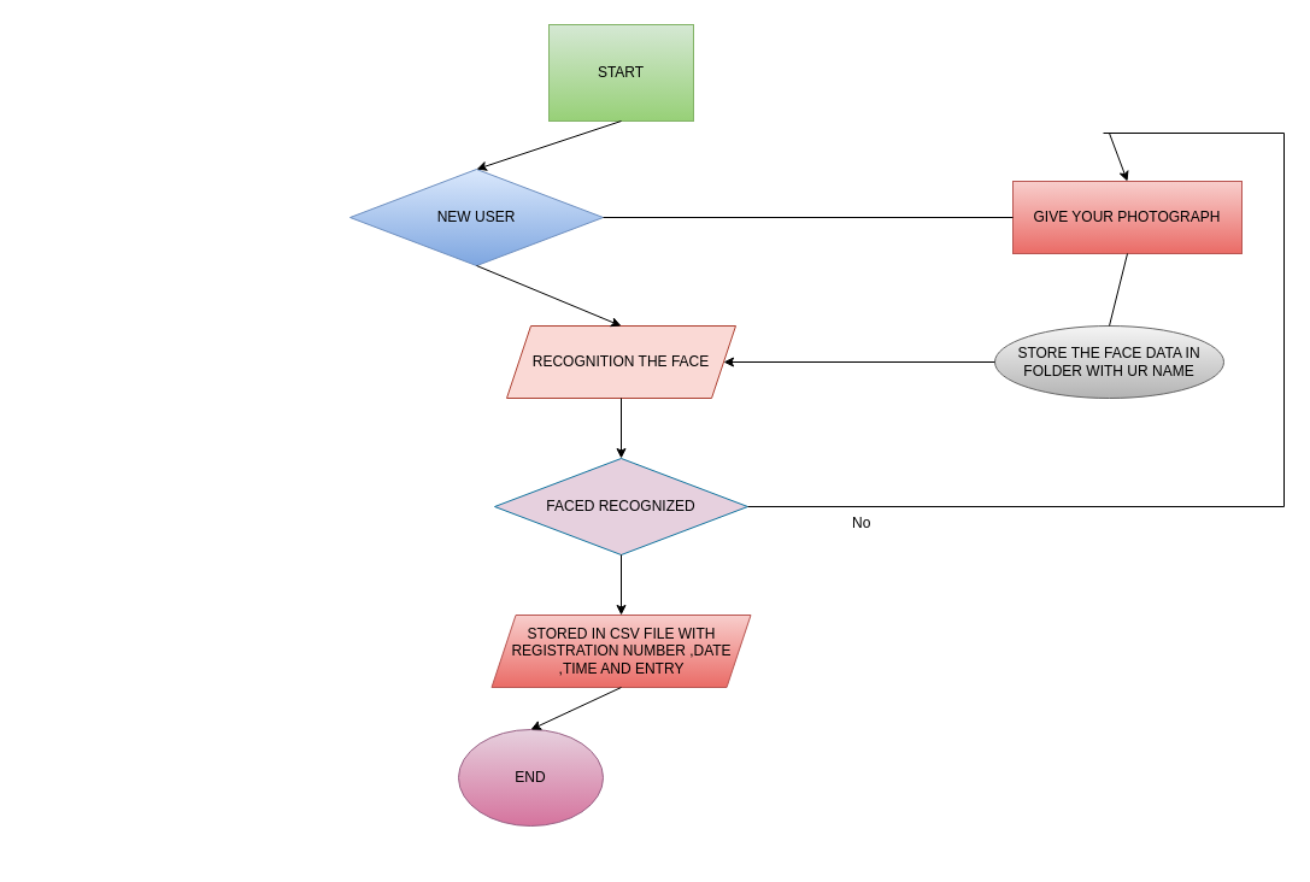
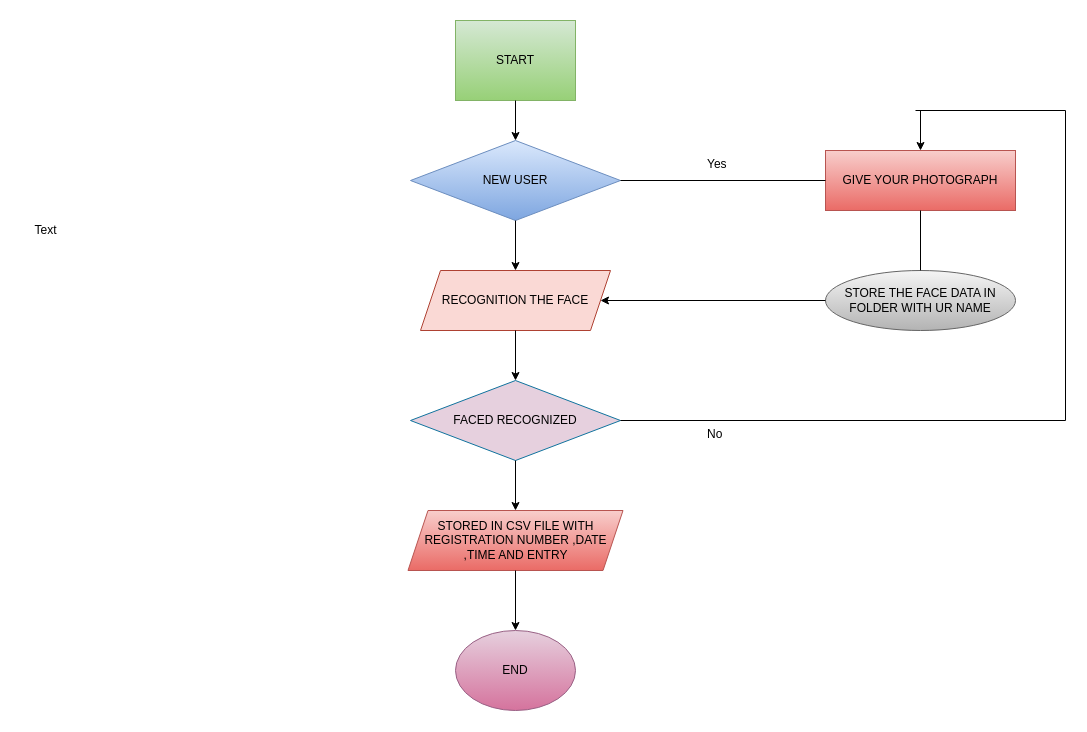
+ <mxCell id="23" value="Yes" style="text;whiteSpace=wrap;" vertex="1" parent="1"><mxGeometry x="705" y="150" width="90" height="40" as="geometry" /></mxCell>
- <mxCell id="3" value="NEW USER" style="rhombus;whiteSpace=wrap;html=1;fillColor=#dae8fc;strokeColor=#6c8ebf;gradientColor=#7ea6e0;" vertex="1" parent="1"><mxGeometry x="290" y="140" width="210" height="80" as="geometry" /></mxCell>
+ <mxCell id="3" value="NEW USER" style="rhombus;whiteSpace=wrap;html=1;fillColor=#dae8fc;strokeColor=#6c8ebf;gradientColor=#7ea6e0;" vertex="1" parent="1"><mxGeometry x="410" y="140" width="210" height="80" as="geometry" /></mxCell>
- <mxCell id="9" value="GIVE YOUR PHOTOGRAPH" style="rounded=0;whiteSpace=wrap;html=1;fillColor=#f8cecc;gradientColor=#ea6b66;strokeColor=#b85450;" vertex="1" parent="1"><mxGeometry x="840" y="150" width="190" height="60" as="geometry" /></mxCell>
+ <mxCell id="9" value="GIVE YOUR PHOTOGRAPH" style="rounded=0;whiteSpace=wrap;html=1;fillColor=#f8cecc;gradientColor=#ea6b66;strokeColor=#b85450;" vertex="1" parent="1"><mxGeometry x="825" y="150" width="190" height="60" as="geometry" /></mxCell>
+ <mxCell id="10" value="Text" style="text;html=1;align=center;verticalAlign=middle;resizable=0;points=[];autosize=1;strokeColor=none;fillColor=none;" vertex="1" parent="1"><mxGeometry x="20" y="215" width="50" height="30" as="geometry" /></mxCell>
- <mxCell id="7" value="END" style="ellipse;whiteSpace=wrap;html=1;fillColor=#e6d0de;gradientColor=#d5739d;strokeColor=#996185;" vertex="1" parent="1"><mxGeometry x="380" y="605" width="120" height="80" as="geometry" /></mxCell>
+ <mxCell id="7" value="END" style="ellipse;whiteSpace=wrap;html=1;fillColor=#e6d0de;gradientColor=#d5739d;strokeColor=#996185;" vertex="1" parent="1"><mxGeometry x="455" y="630" width="120" height="80" as="geometry" /></mxCell>
